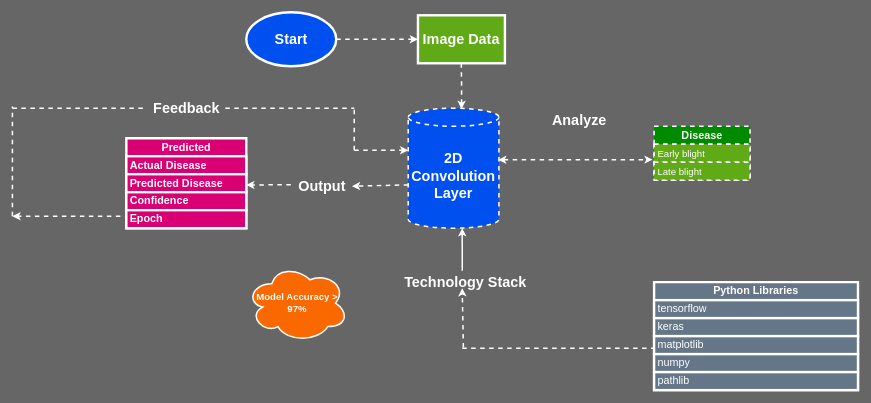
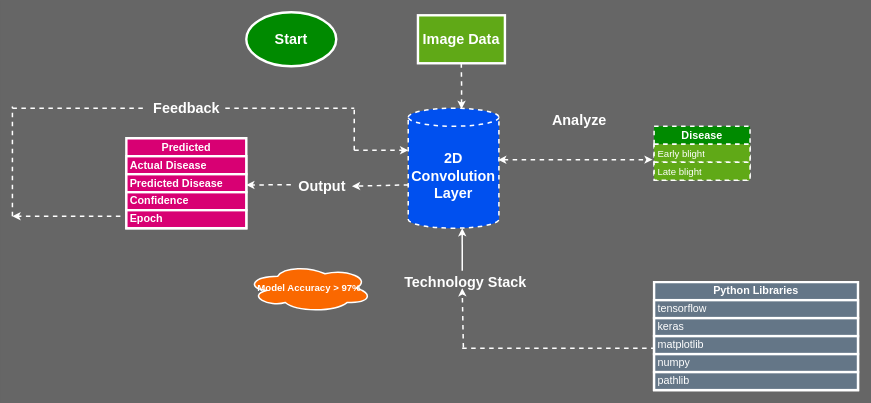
- <mxCell id="17" value="&lt;font color=&quot;#ffffff&quot; size=&quot;1&quot; style=&quot;&quot;&gt;&lt;b style=&quot;font-size: 24px;&quot;&gt;Start&lt;/b&gt;&lt;/font&gt;" style="ellipse;whiteSpace=wrap;html=1;fillColor=#0050ef;strokeColor=#FFFFFF;strokeWidth=4;fontColor=#ffffff;" vertex="1" parent="1"><mxGeometry x="410" y="20" width="150" height="90" as="geometry" /></mxCell>
+ <mxCell id="17" value="&lt;font color=&quot;#ffffff&quot; size=&quot;1&quot; style=&quot;&quot;&gt;&lt;b style=&quot;font-size: 24px;&quot;&gt;Start&lt;/b&gt;&lt;/font&gt;" style="ellipse;whiteSpace=wrap;html=1;fillColor=#008a00;strokeColor=#FFFFFF;strokeWidth=4;fontColor=#ffffff;" vertex="1" parent="1"><mxGeometry x="410" y="20" width="150" height="90" as="geometry" /></mxCell>
- <mxCell id="16" style="edgeStyle=orthogonalEdgeStyle;rounded=0;orthogonalLoop=1;jettySize=auto;html=1;exitX=1;exitY=0.5;exitDx=0;exitDy=0;strokeWidth=2.5;strokeColor=#FFFFFF;dashed=1;" edge="1" parent="1" source="17" target="18"><mxGeometry relative="1" as="geometry" /></mxCell>
- <mxCell id="33" value="&lt;font style=&quot;font-size: 16px;&quot; color=&quot;#ffffff&quot;&gt;&lt;b&gt;Model Accuracy &amp;gt; 97%&lt;/b&gt;&lt;/font&gt;" style="ellipse;shape=cloud;whiteSpace=wrap;html=1;fillColor=#fa6800;fontColor=#000000;strokeColor=#FFFFFF;strokeWidth=2.5;" vertex="1" parent="1"><mxGeometry x="410" y="440" width="170" height="130" as="geometry" /></mxCell>
+ <mxCell id="33" value="&lt;font style=&quot;font-size: 16px;&quot; color=&quot;#ffffff&quot;&gt;&lt;b&gt;Model Accuracy &amp;gt; 97%&lt;/b&gt;&lt;/font&gt;" style="ellipse;shape=cloud;whiteSpace=wrap;html=1;fillColor=#fa6800;fontColor=#000000;strokeColor=#FFFFFF;strokeWidth=2.5;" vertex="1" parent="1"><mxGeometry x="410" y="440" width="210" height="80" as="geometry" /></mxCell>
